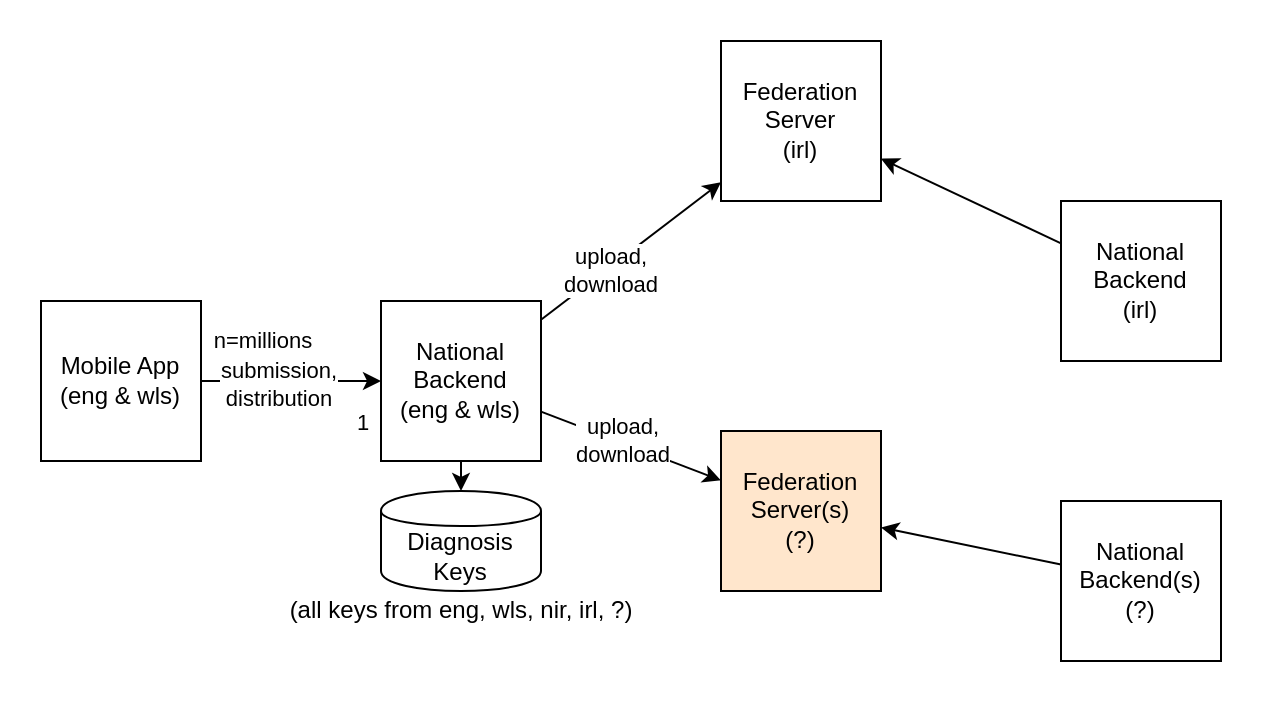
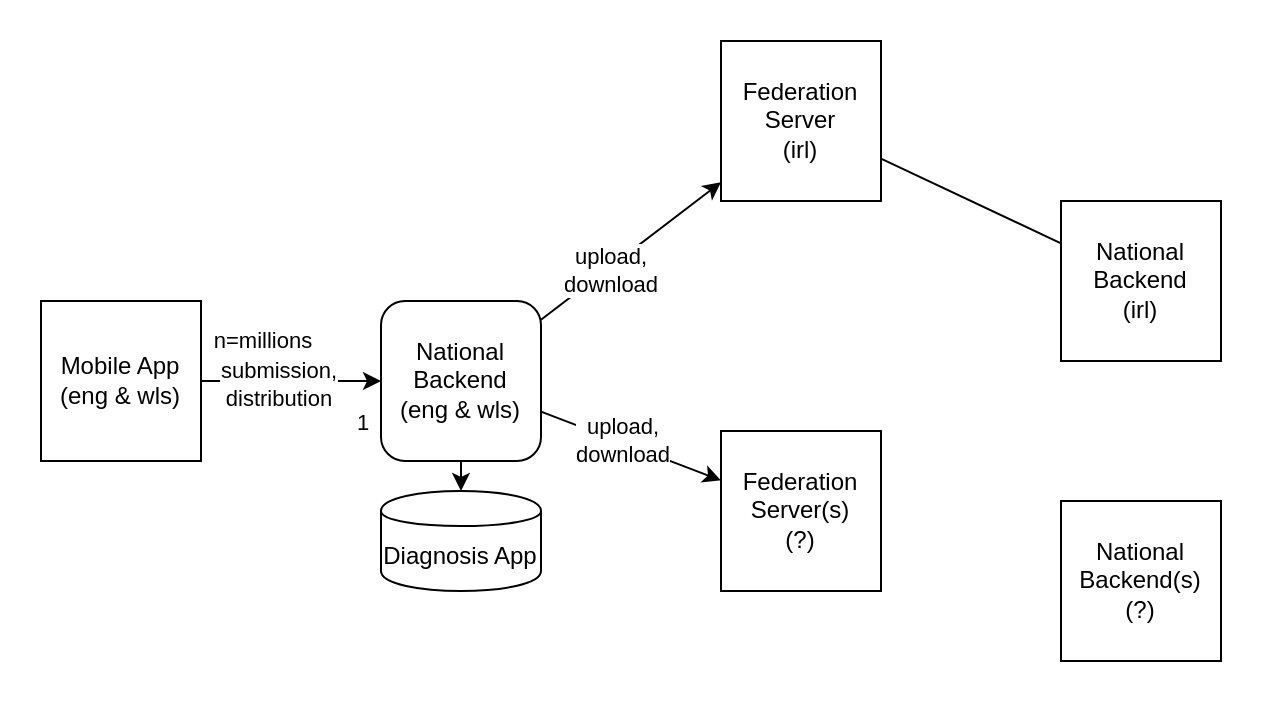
- <mxCell id="9" style="edgeStyle=none;rounded=0;orthogonalLoop=1;jettySize=auto;html=1;" edge="1" parent="1" source="10" target="8"><mxGeometry relative="1" as="geometry" /></mxCell>
+ <mxCell id="9" style="edgeStyle=none;rounded=0;orthogonalLoop=1;jettySize=auto;html=1;endArrow=none;" edge="1" parent="1" source="10" target="8"><mxGeometry relative="1" as="geometry" /></mxCell>
- <mxCell id="7" value="National Backend&lt;br&gt;(eng &amp;amp; wls)" style="whiteSpace=wrap;html=1;aspect=fixed;" vertex="1" parent="1"><mxGeometry x="190" y="150" width="80" height="80" as="geometry" /></mxCell>
+ <mxCell id="7" value="National Backend&lt;br&gt;(eng &amp;amp; wls)" style="whiteSpace=wrap;html=1;aspect=fixed;rounded=1;" vertex="1" parent="1"><mxGeometry x="190" y="150" width="80" height="80" as="geometry" /></mxCell>
- <mxCell id="18" value="Federation Server(s)&lt;br&gt;(?)" style="whiteSpace=wrap;html=1;aspect=fixed;fillColor=#ffe6cc;" vertex="1" parent="1"><mxGeometry x="360" y="215" width="80" height="80" as="geometry" /></mxCell>
+ <mxCell id="18" value="Federation Server(s)&lt;br&gt;(?)" style="whiteSpace=wrap;html=1;aspect=fixed;" vertex="1" parent="1"><mxGeometry x="360" y="215" width="80" height="80" as="geometry" /></mxCell>
- <mxCell id="16" style="edgeStyle=none;rounded=0;orthogonalLoop=1;jettySize=auto;html=1;" edge="1" parent="1" source="17" target="18"><mxGeometry relative="1" as="geometry" /></mxCell>
- <mxCell id="19" value="Diagnosis Keys" style="shape=cylinder;whiteSpace=wrap;html=1;boundedLbl=1;backgroundOutline=1;" vertex="1" parent="1"><mxGeometry x="190" y="245" width="80" height="50" as="geometry" /></mxCell>
+ <mxCell id="19" value="Diagnosis App" style="shape=cylinder;whiteSpace=wrap;html=1;boundedLbl=1;backgroundOutline=1;" vertex="1" parent="1"><mxGeometry x="190" y="245" width="80" height="50" as="geometry" /></mxCell>
- <mxCell id="20" value="(all keys from eng, wls, nir, irl, ?)" style="text;html=1;align=center;verticalAlign=middle;resizable=0;points=[];autosize=1;" vertex="1" parent="1"><mxGeometry x="135" y="295" width="190" height="20" as="geometry" /></mxCell>
